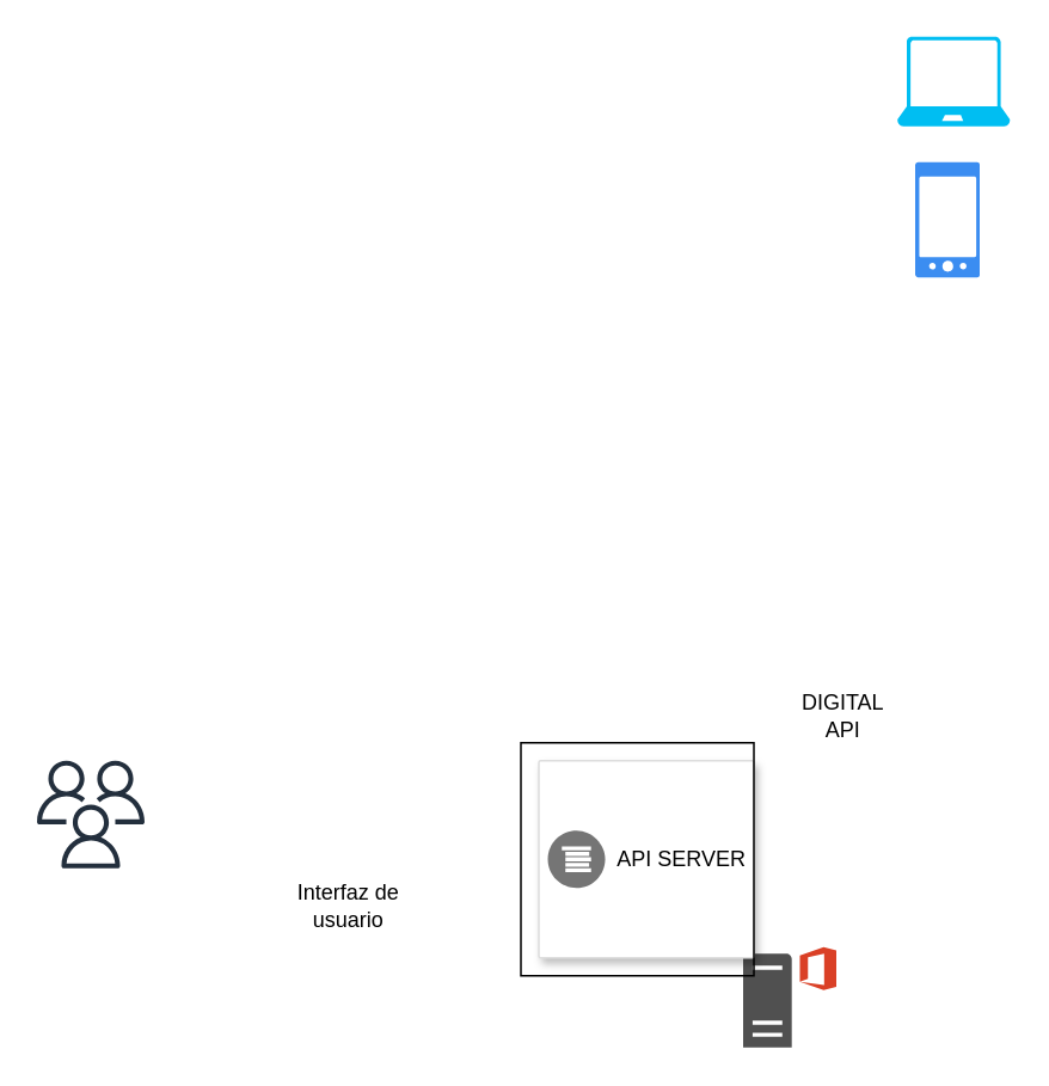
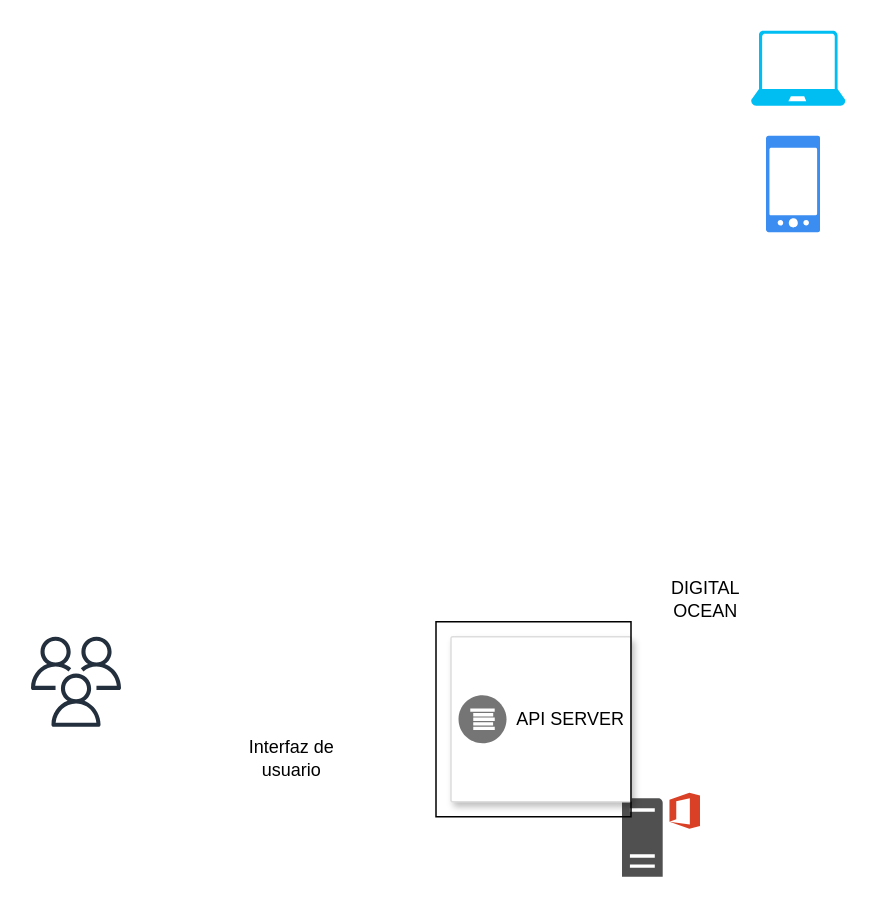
- <mxCell id="9" value="DIGITAL API" style="text;html=1;strokeColor=none;fillColor=none;align=center;verticalAlign=middle;whiteSpace=wrap;rounded=0;" parent="1" vertex="1"><mxGeometry x="440" y="384" width="60" height="30" as="geometry" /></mxCell>
+ <mxCell id="9" value="DIGITAL OCEAN" style="text;html=1;strokeColor=none;fillColor=none;align=center;verticalAlign=middle;whiteSpace=wrap;rounded=0;" parent="1" vertex="1"><mxGeometry x="440" y="384" width="60" height="30" as="geometry" /></mxCell>
